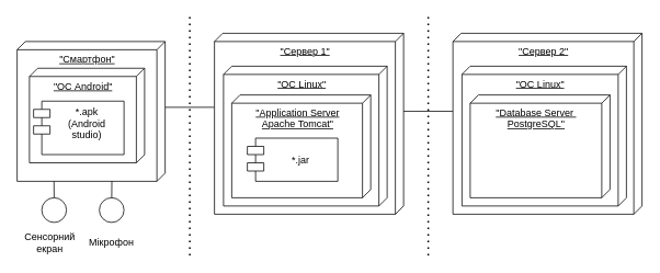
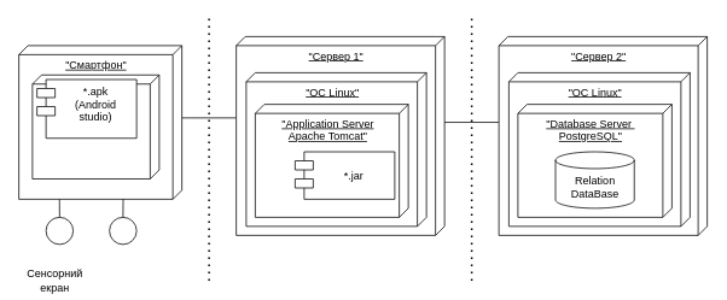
- <mxCell id="7" value="*.apk&#10;(Android &#10;studio)" style="shape=module;align=left;spacingLeft=20;align=center;verticalAlign=top;" vertex="1" parent="1"><mxGeometry x="40" y="122.5" width="110" height="65" as="geometry" /></mxCell>
+ <mxCell id="7" value="*.apk&#10;(Android &#10;studio)" style="shape=module;align=left;spacingLeft=20;align=center;verticalAlign=top;" vertex="1" parent="1"><mxGeometry x="40" y="87.5" width="110" height="65" as="geometry" /></mxCell>
- <mxCell id="16" value="*.jar" style="shape=module;align=left;spacingLeft=20;align=center;verticalAlign=middle;" vertex="1" parent="1"><mxGeometry x="300" y="167.5" width="110" height="52.5" as="geometry" /></mxCell>
+ <mxCell id="16" value="*.jar" style="shape=module;align=left;spacingLeft=20;align=center;verticalAlign=middle;" vertex="1" parent="1"><mxGeometry x="325" y="167.5" width="110" height="52.5" as="geometry" /></mxCell>
+ <mxCell id="21" value="Relation DataBase" style="shape=cylinder3;whiteSpace=wrap;html=1;boundedLbl=1;backgroundOutline=1;size=9.318;" vertex="1" parent="1"><mxGeometry x="612.5" y="167.5" width="87" height="62.5" as="geometry" /></mxCell>
- <mxCell id="12" value="Сенсорний екран" style="text;html=1;strokeColor=none;fillColor=none;align=center;verticalAlign=middle;whiteSpace=wrap;rounded=0;" vertex="1" parent="1"><mxGeometry x="30" y="280" width="60" height="30" as="geometry" /></mxCell>
+ <mxCell id="12" value="Сенсорний екран" style="text;html=1;strokeColor=none;fillColor=none;align=center;verticalAlign=middle;whiteSpace=wrap;rounded=0;" vertex="1" parent="1"><mxGeometry x="30" y="295" width="60" height="30" as="geometry" /></mxCell>
- <mxCell id="13" value="Мікрофон" style="text;html=1;strokeColor=none;fillColor=none;align=center;verticalAlign=middle;whiteSpace=wrap;rounded=0;" vertex="1" parent="1"><mxGeometry x="105" y="280" width="60" height="30" as="geometry" /></mxCell>
